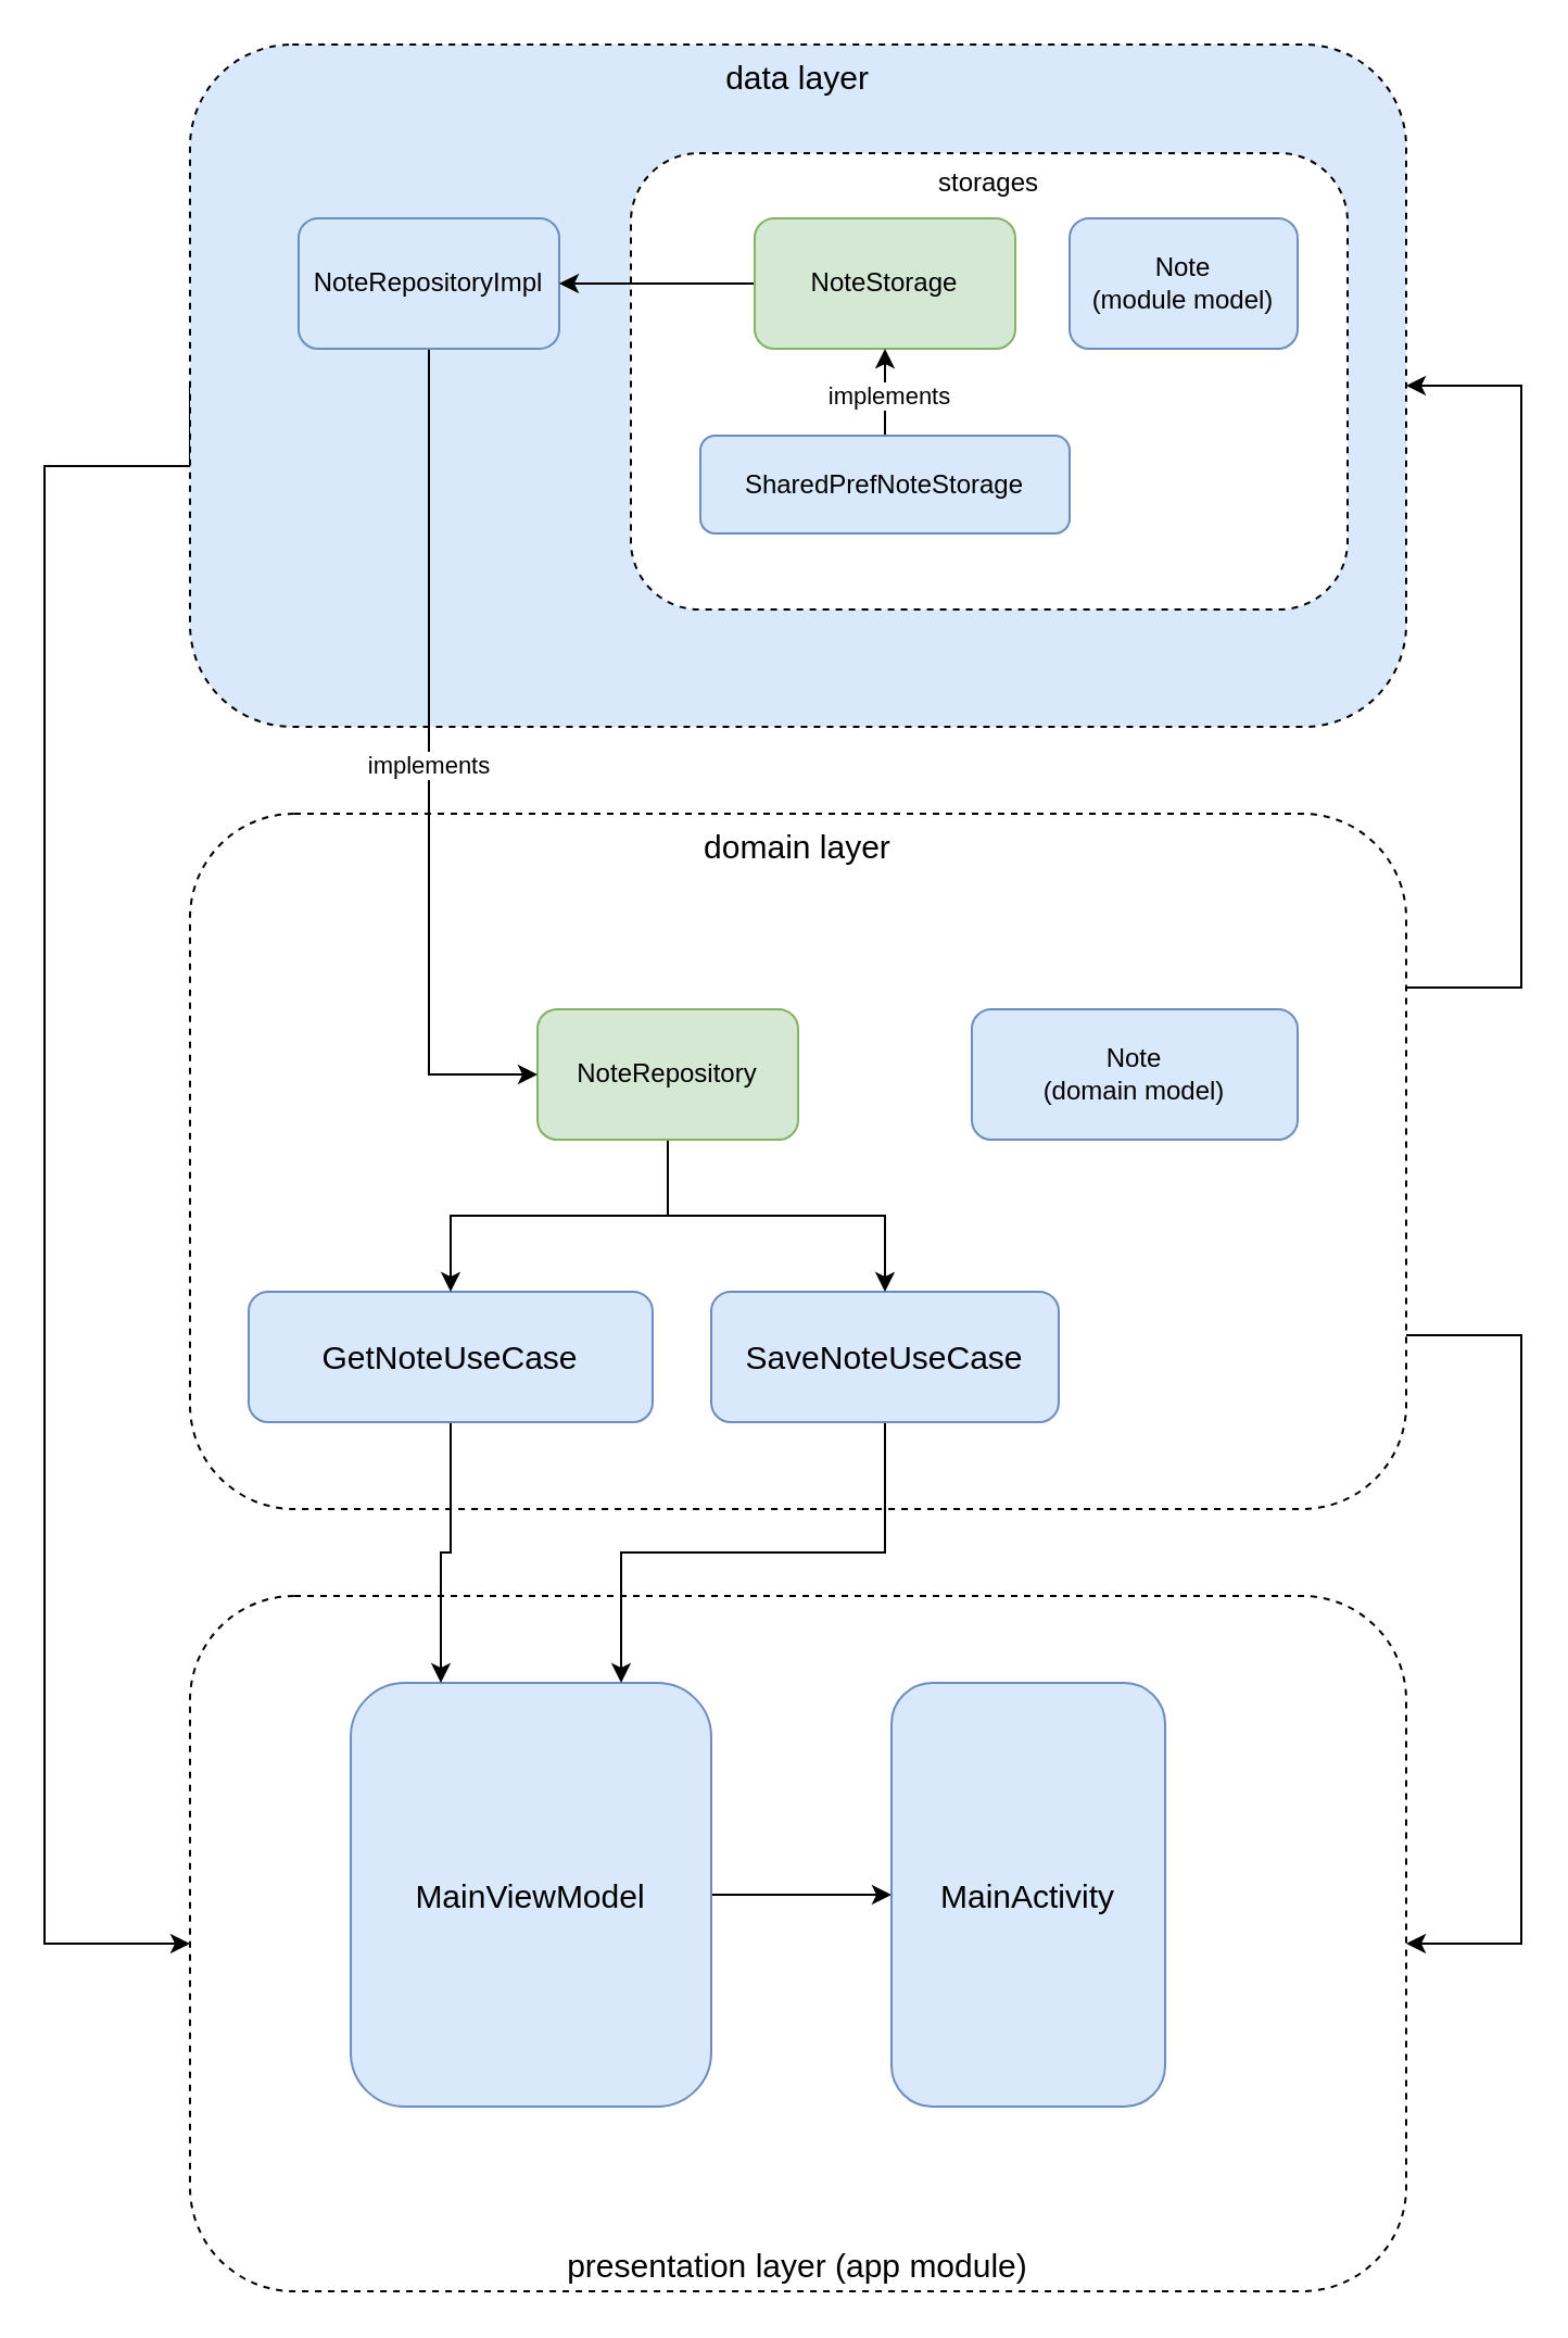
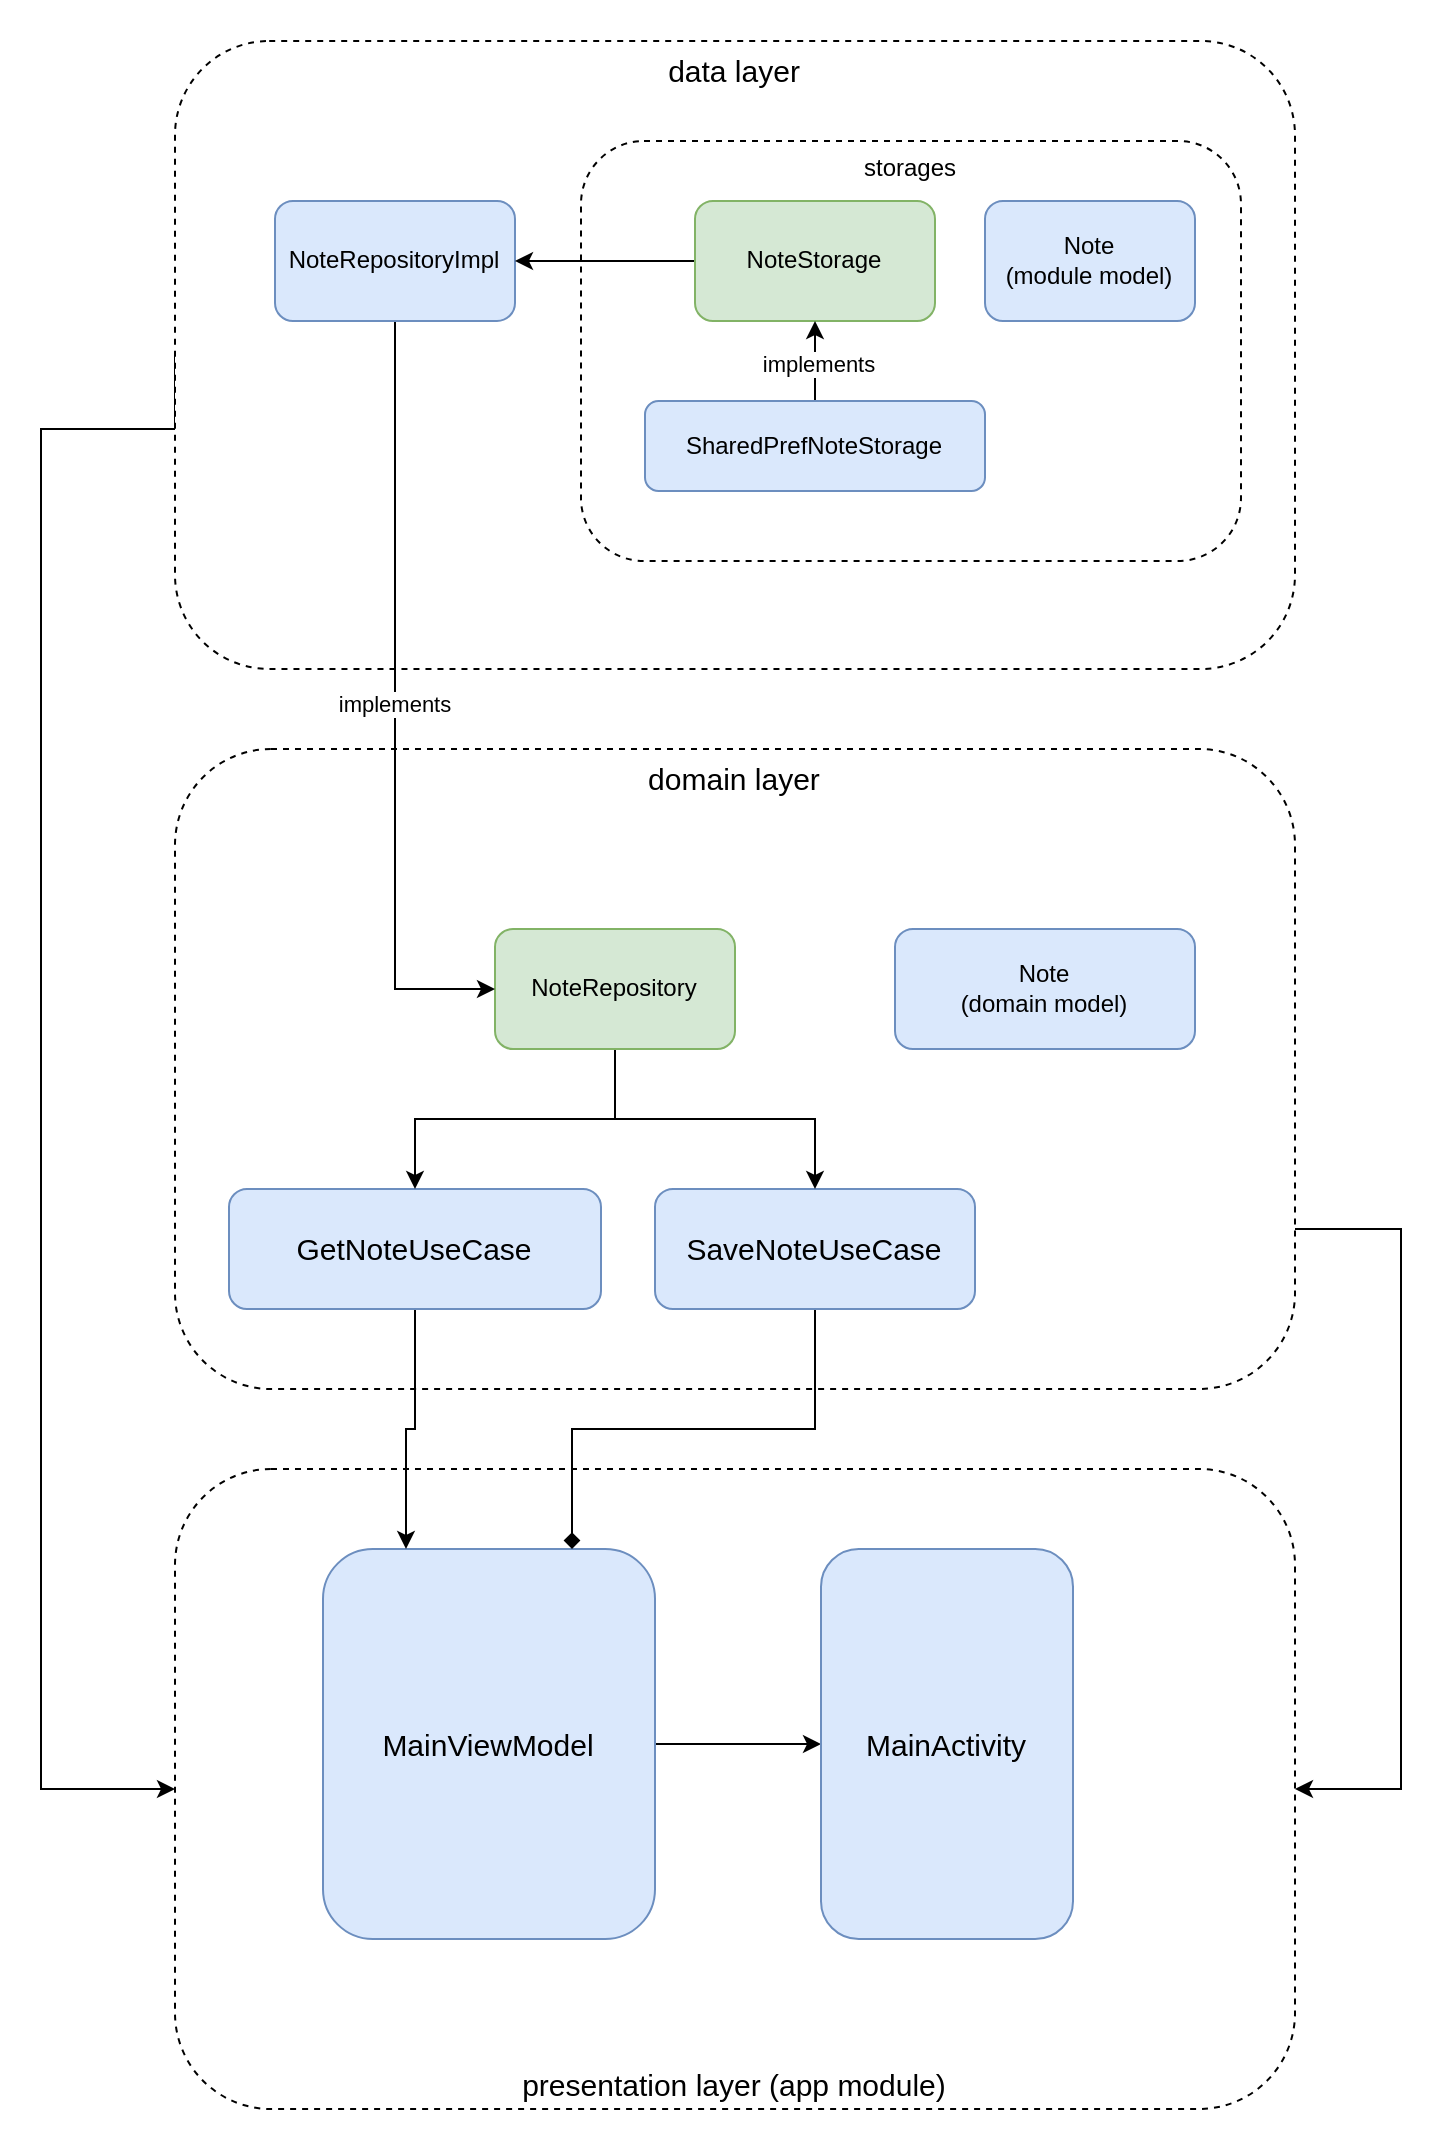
- <mxCell id="3" value="data layer" style="rounded=1;whiteSpace=wrap;html=1;verticalAlign=top;fontSize=15;dashed=1;fillColor=#dae8fc;" parent="1" vertex="1"><mxGeometry x="87" y="20" width="560" height="314" as="geometry" /></mxCell>
+ <mxCell id="3" value="data layer" style="rounded=1;whiteSpace=wrap;html=1;verticalAlign=top;fontSize=15;dashed=1;" parent="1" vertex="1"><mxGeometry x="87" y="20" width="560" height="314" as="geometry" /></mxCell>
- <mxCell id="5" style="edgeStyle=orthogonalEdgeStyle;rounded=0;orthogonalLoop=1;jettySize=auto;html=1;exitX=1;exitY=0.25;exitDx=0;exitDy=0;entryX=1;entryY=0.5;entryDx=0;entryDy=0;fontSize=15;" parent="1" source="6" target="3" edge="1"><mxGeometry relative="1" as="geometry"><Array as="points"><mxPoint x="700" y="454" /><mxPoint x="700" y="177" /></Array></mxGeometry></mxCell>
- <mxCell id="13" style="edgeStyle=orthogonalEdgeStyle;rounded=0;orthogonalLoop=1;jettySize=auto;html=1;exitX=0.5;exitY=1;exitDx=0;exitDy=0;entryX=0.75;entryY=0;entryDx=0;entryDy=0;fontSize=15;" parent="1" source="14" target="9" edge="1"><mxGeometry relative="1" as="geometry" /></mxCell>
+ <mxCell id="13" style="edgeStyle=orthogonalEdgeStyle;rounded=0;orthogonalLoop=1;jettySize=auto;html=1;exitX=0.5;exitY=1;exitDx=0;exitDy=0;entryX=0.75;entryY=0;entryDx=0;entryDy=0;fontSize=15;endArrow=diamond;" parent="1" source="14" target="9" edge="1"><mxGeometry relative="1" as="geometry" /></mxCell>
